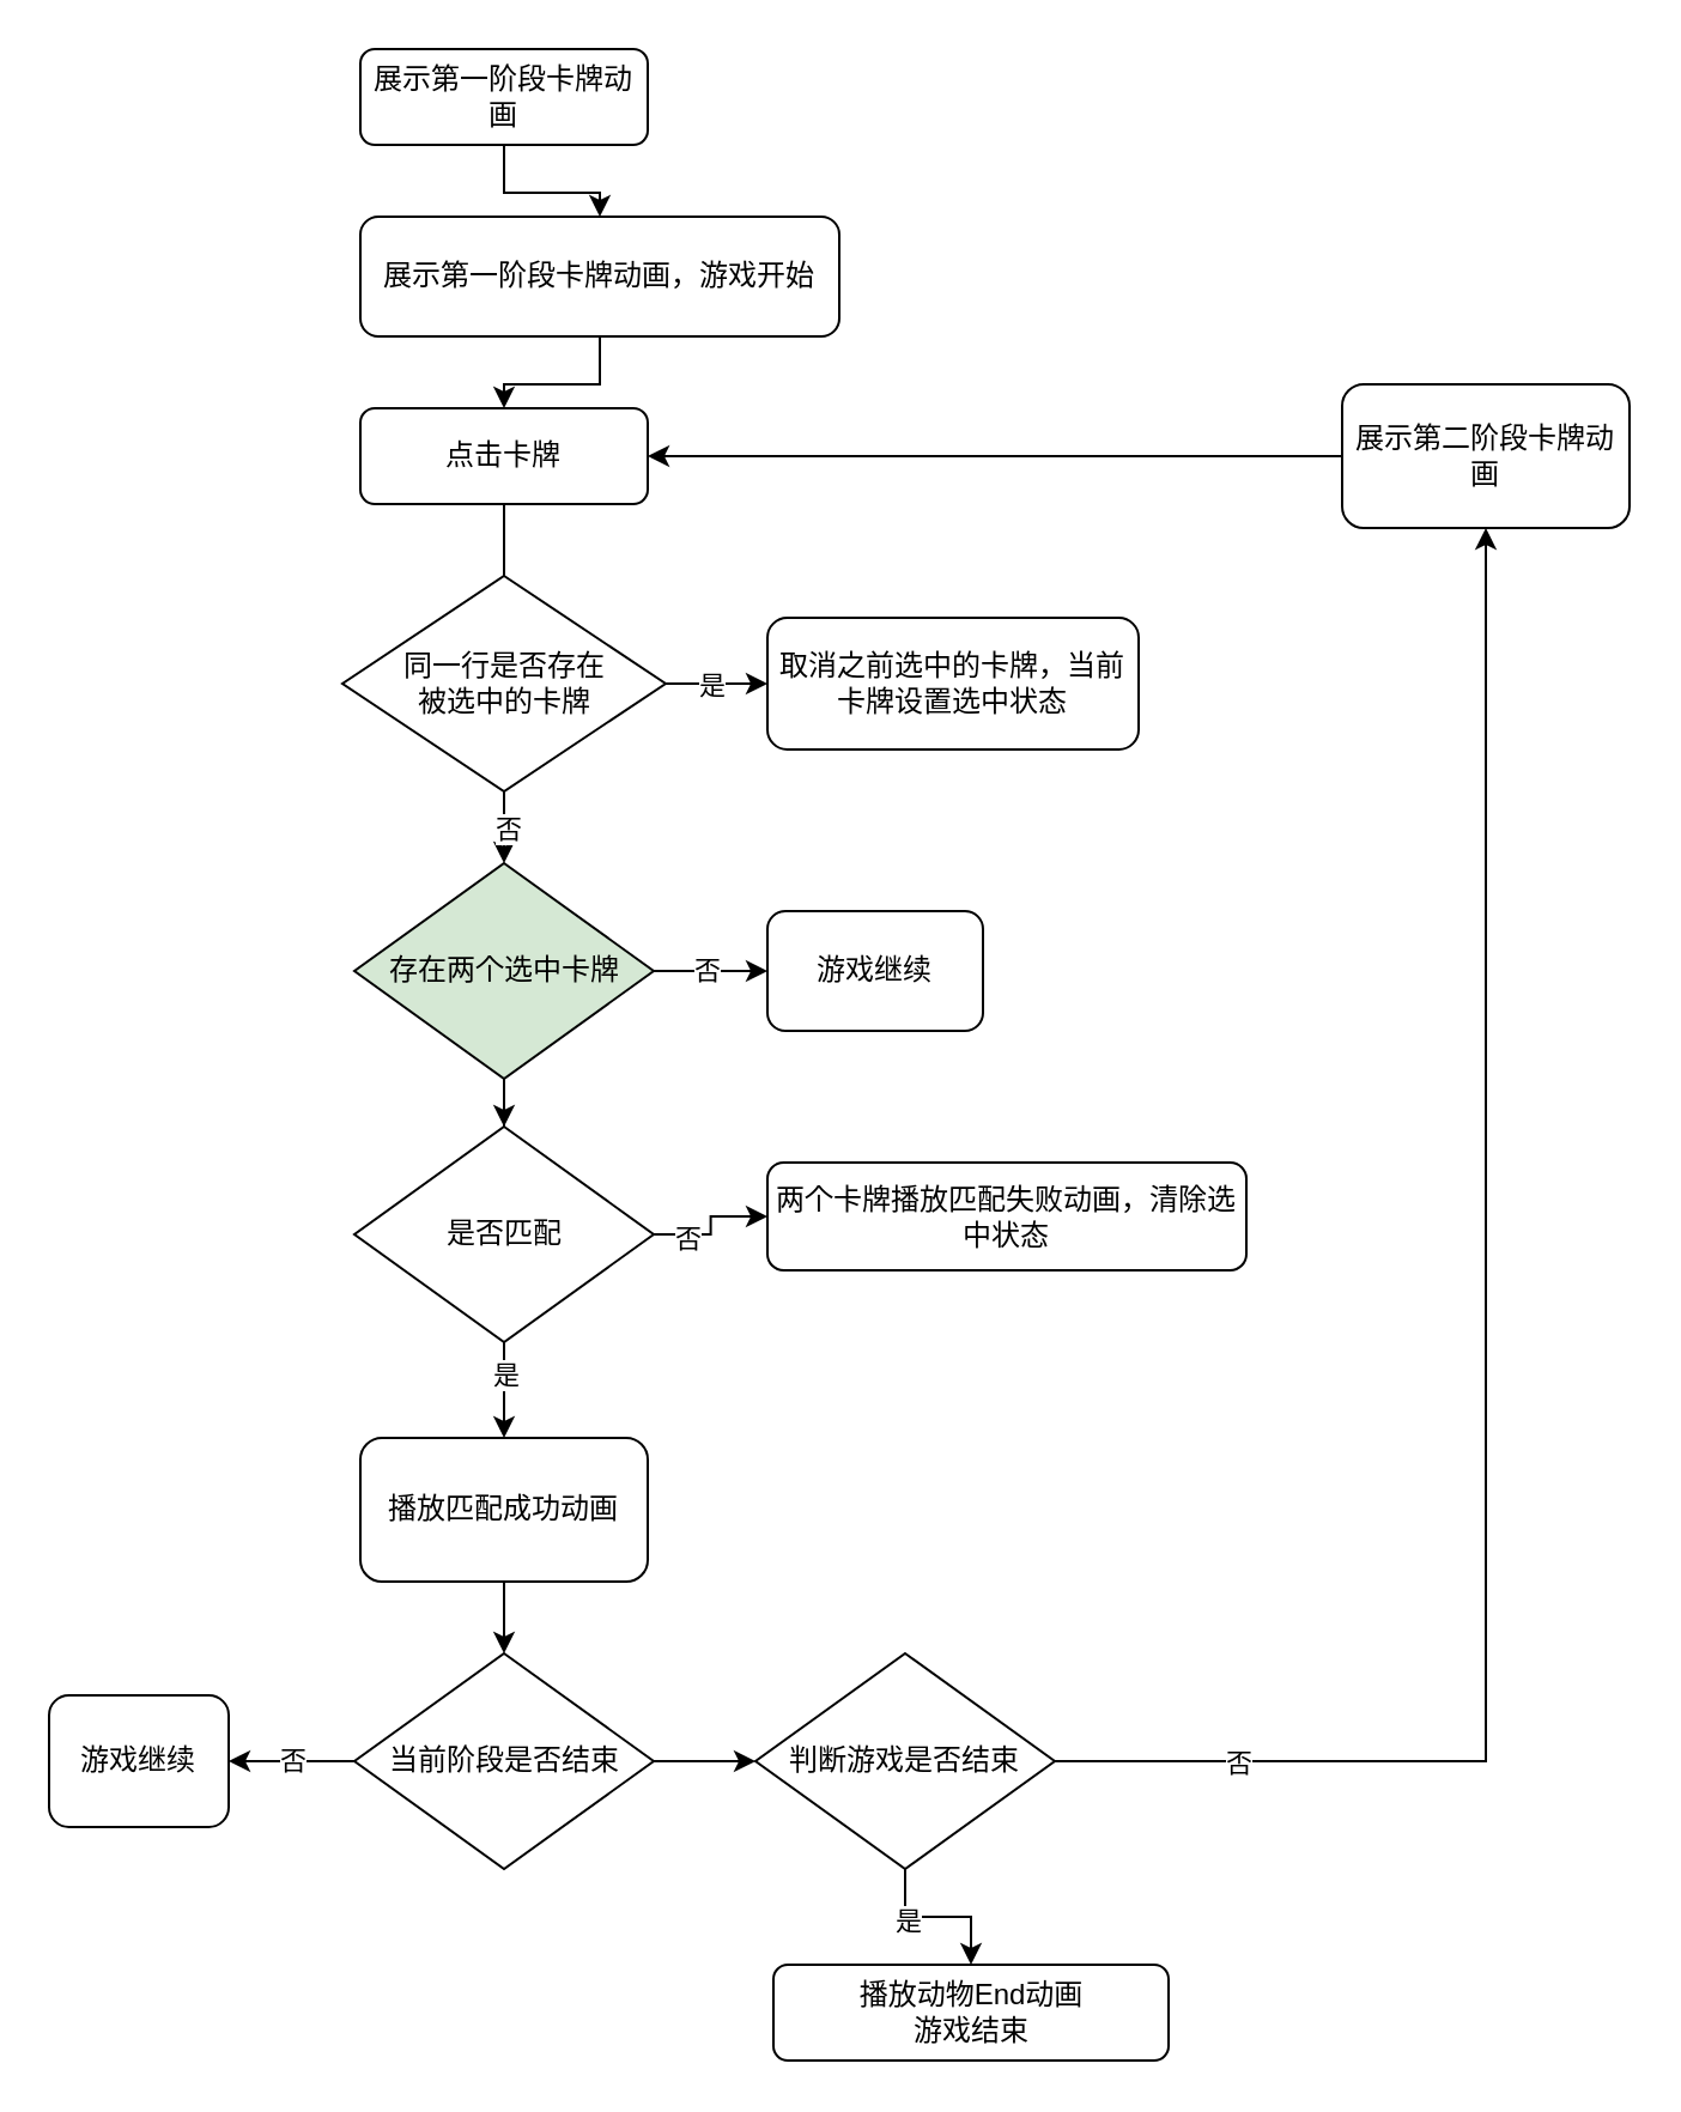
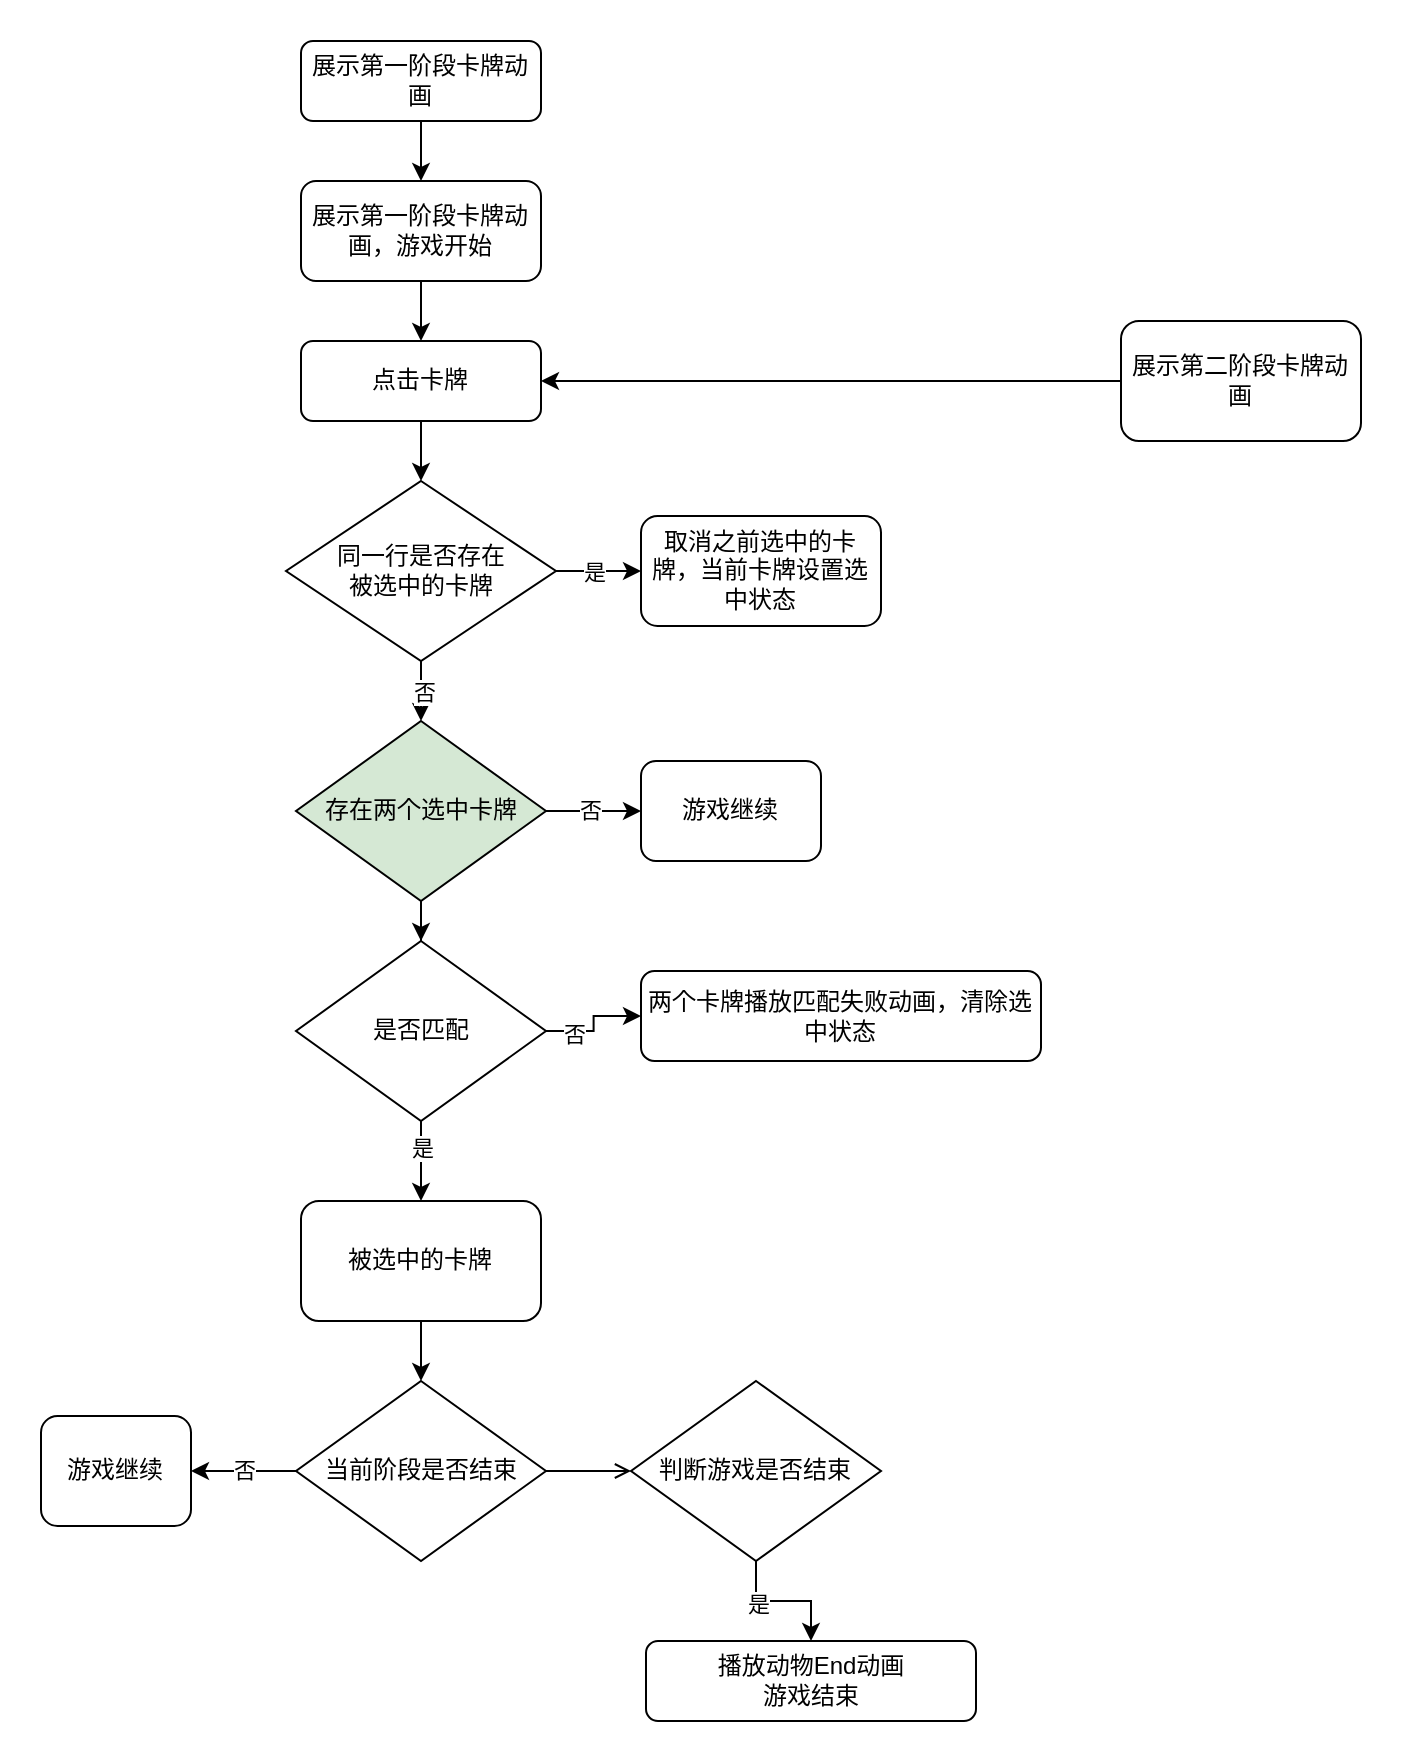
- <mxCell id="5" value="展示第一阶段卡牌动画，游戏开始" style="rounded=1;whiteSpace=wrap;html=1;" vertex="1" parent="1"><mxGeometry x="150" y="90" width="200" height="50" as="geometry" /></mxCell>
+ <mxCell id="5" value="展示第一阶段卡牌动画，游戏开始" style="rounded=1;whiteSpace=wrap;html=1;" vertex="1" parent="1"><mxGeometry x="150" y="90" width="120" height="50" as="geometry" /></mxCell>
- <mxCell id="6" value="" style="edgeStyle=orthogonalEdgeStyle;rounded=0;orthogonalLoop=1;jettySize=auto;html=1;endArrow=none;" edge="1" parent="1" source="7" target="12"><mxGeometry relative="1" as="geometry" /></mxCell>
+ <mxCell id="6" value="" style="edgeStyle=orthogonalEdgeStyle;rounded=0;orthogonalLoop=1;jettySize=auto;html=1;" edge="1" parent="1" source="7" target="12"><mxGeometry relative="1" as="geometry" /></mxCell>
- <mxCell id="13" value="&lt;span&gt;取消之前选中的卡牌，当前卡牌设置选中状态&lt;/span&gt;" style="rounded=1;whiteSpace=wrap;html=1;" vertex="1" parent="1"><mxGeometry x="320" y="257.5" width="155" height="55" as="geometry" /></mxCell>
+ <mxCell id="13" value="&lt;span&gt;取消之前选中的卡牌，当前卡牌设置选中状态&lt;/span&gt;" style="rounded=1;whiteSpace=wrap;html=1;" vertex="1" parent="1"><mxGeometry x="320" y="257.5" width="120" height="55" as="geometry" /></mxCell>
- <mxCell id="33" value="" style="edgeStyle=orthogonalEdgeStyle;rounded=0;orthogonalLoop=1;jettySize=auto;html=1;" edge="1" parent="1" source="35" target="38"><mxGeometry relative="1" as="geometry" /></mxCell>
- <mxCell id="34" value="否" style="edgeLabel;html=1;align=center;verticalAlign=middle;resizable=0;points=[];" vertex="1" connectable="0" parent="33"><mxGeometry x="-0.781" relative="1" as="geometry"><mxPoint as="offset" /></mxGeometry></mxCell>
- <mxCell id="26" value="播放匹配成功动画" style="rounded=1;whiteSpace=wrap;html=1;" vertex="1" parent="1"><mxGeometry x="150" y="600" width="120" height="60" as="geometry" /></mxCell>
+ <mxCell id="26" value="被选中的卡牌" style="rounded=1;whiteSpace=wrap;html=1;" vertex="1" parent="1"><mxGeometry x="150" y="600" width="120" height="60" as="geometry" /></mxCell>
- <mxCell id="28" value="" style="edgeStyle=orthogonalEdgeStyle;rounded=0;orthogonalLoop=1;jettySize=auto;html=1;" edge="1" parent="1" source="29" target="35"><mxGeometry relative="1" as="geometry" /></mxCell>
+ <mxCell id="28" value="" style="edgeStyle=orthogonalEdgeStyle;rounded=0;orthogonalLoop=1;jettySize=auto;html=1;endArrow=open;" edge="1" parent="1" source="29" target="35"><mxGeometry relative="1" as="geometry" /></mxCell>
